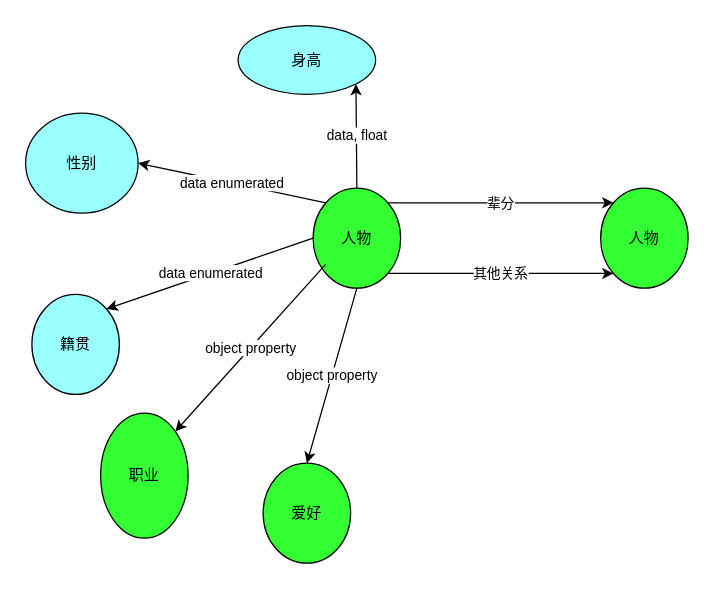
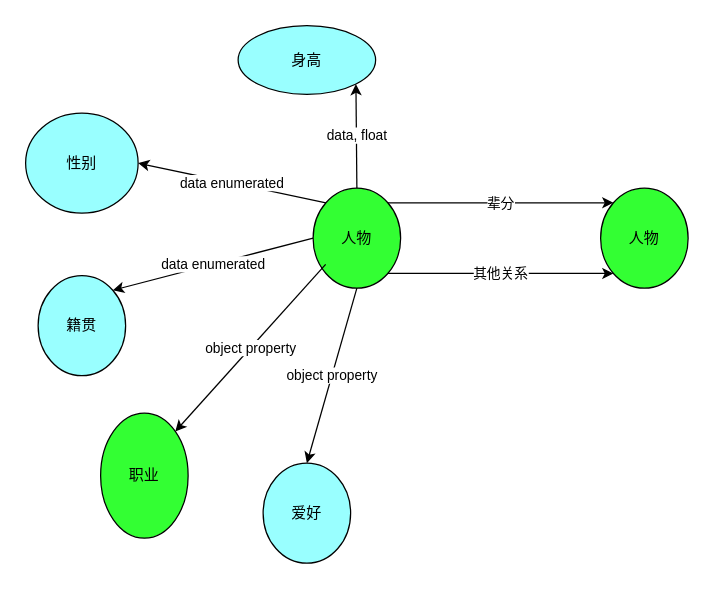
- <mxCell id="7" value="籍贯" style="ellipse;whiteSpace=wrap;html=1;fillColor=#99FFFF;" vertex="1" parent="1"><mxGeometry x="25" y="235" width="70" height="80" as="geometry" /></mxCell>
+ <mxCell id="7" value="籍贯" style="ellipse;whiteSpace=wrap;html=1;fillColor=#99FFFF;" vertex="1" parent="1"><mxGeometry x="30" y="220" width="70" height="80" as="geometry" /></mxCell>
- <mxCell id="9" value="爱好" style="ellipse;whiteSpace=wrap;html=1;fillColor=#33FF33;" vertex="1" parent="1"><mxGeometry x="210" y="370" width="70" height="80" as="geometry" /></mxCell>
+ <mxCell id="9" value="爱好" style="ellipse;whiteSpace=wrap;html=1;fillColor=#99ffff;" vertex="1" parent="1"><mxGeometry x="210" y="370" width="70" height="80" as="geometry" /></mxCell>
